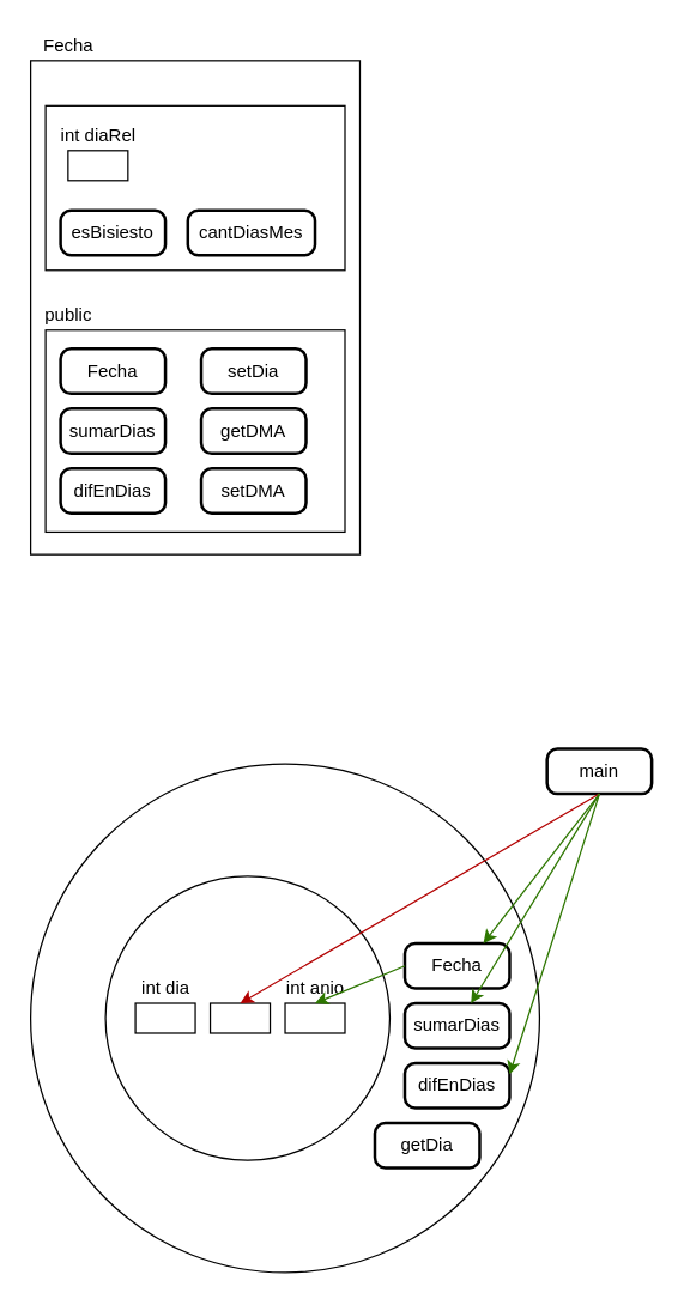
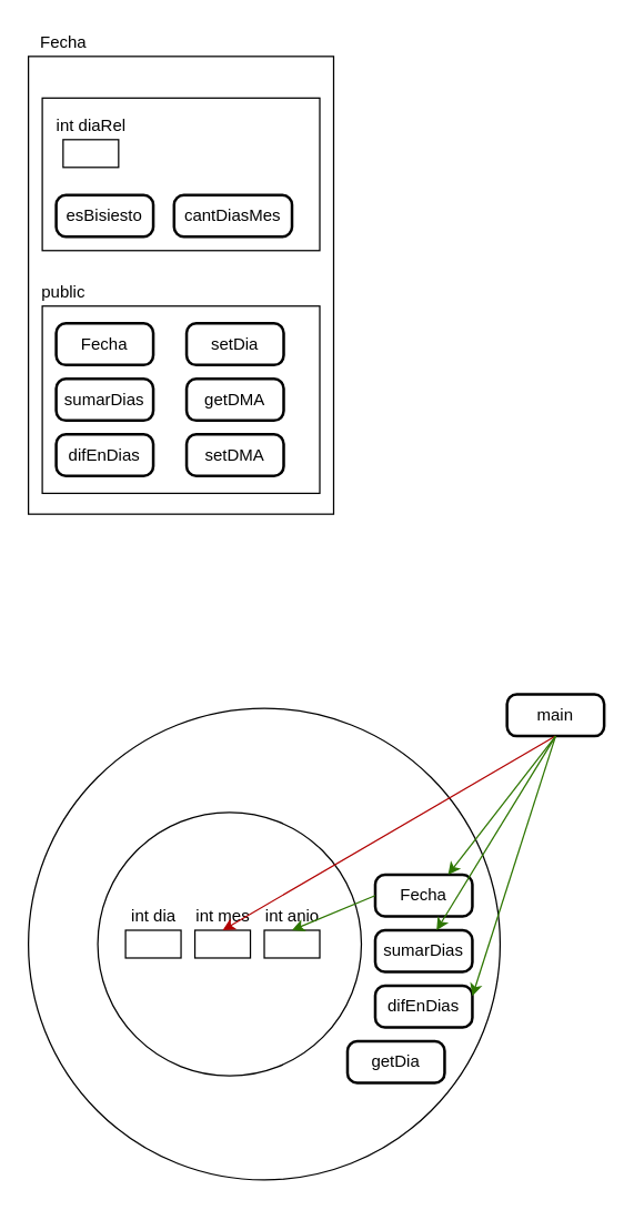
+ <mxCell id="23" value="int mes" style="text;html=1;align=center;verticalAlign=middle;resizable=0;points=[];autosize=1;strokeColor=none;fillColor=none;" parent="1" vertex="1"><mxGeometry x="135" y="650" width="50" height="20" as="geometry" /></mxCell>
